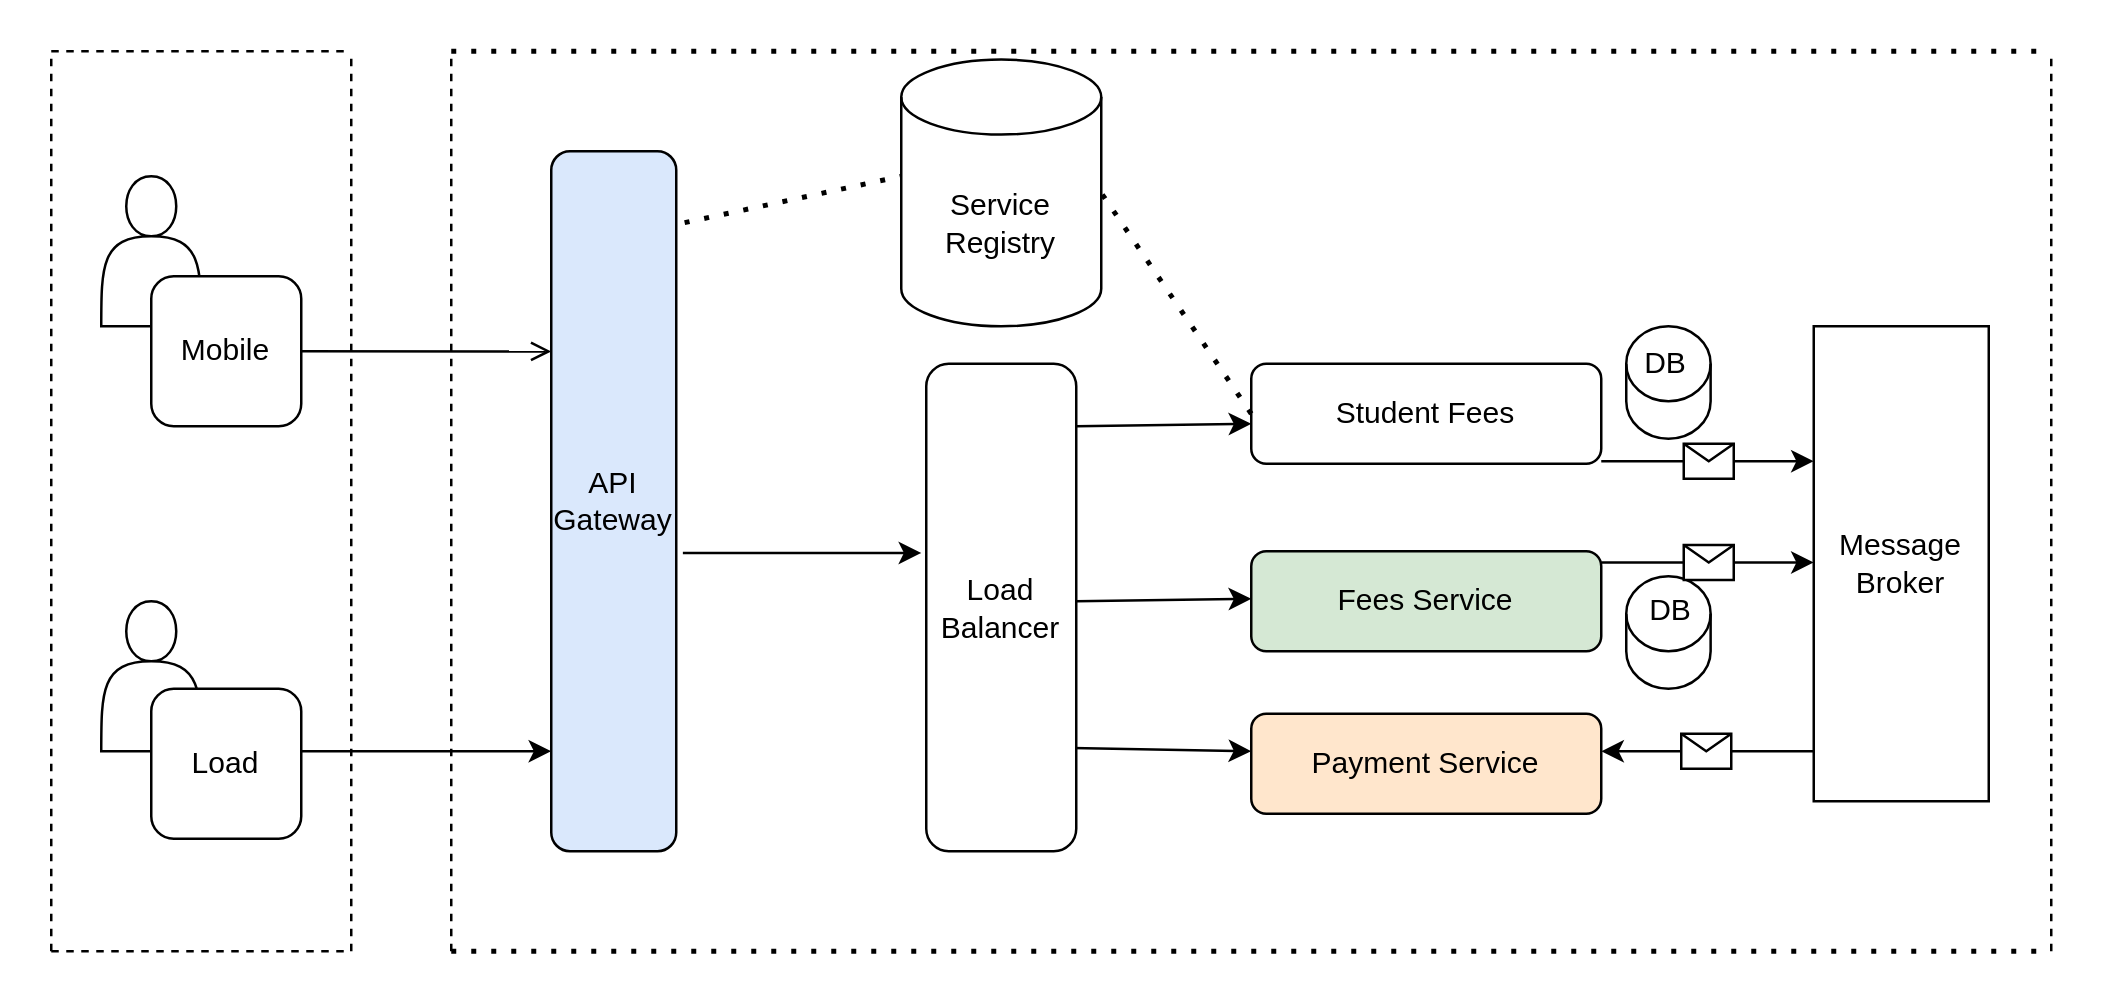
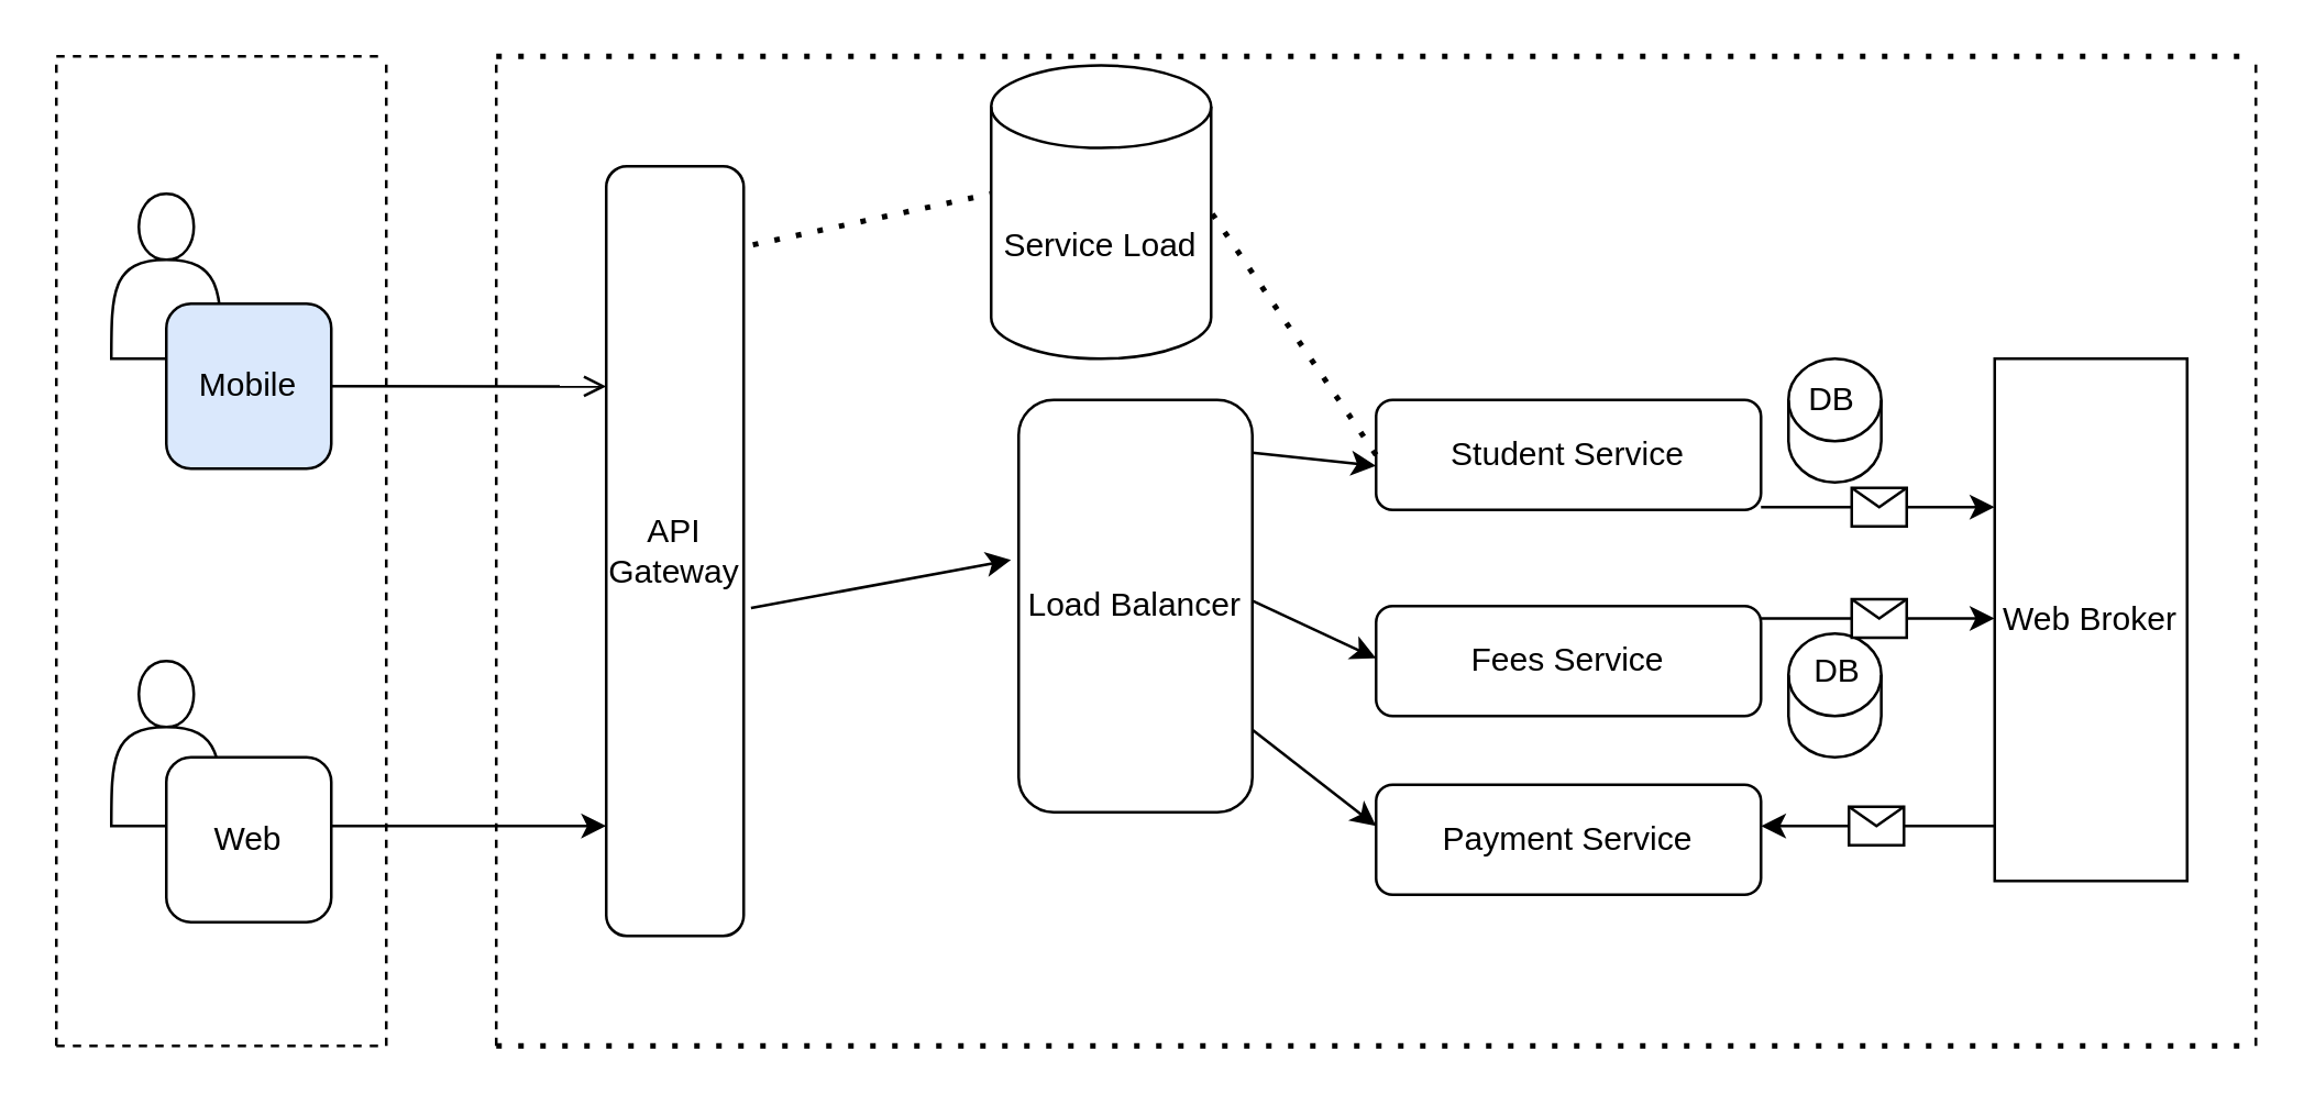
- <mxCell id="25" value="Service Registry" style="shape=cylinder3;whiteSpace=wrap;html=1;boundedLbl=1;backgroundOutline=1;size=15;" vertex="1" parent="1"><mxGeometry x="360" y="23.33" width="80" height="106.67" as="geometry" /></mxCell>
+ <mxCell id="25" value="Service Load" style="shape=cylinder3;whiteSpace=wrap;html=1;boundedLbl=1;backgroundOutline=1;size=15;" vertex="1" parent="1"><mxGeometry x="360" y="23.33" width="80" height="106.67" as="geometry" /></mxCell>
- <mxCell id="20" value="Mobile" style="rounded=1;whiteSpace=wrap;html=1;" vertex="1" parent="1"><mxGeometry x="60" y="110" width="60" height="60" as="geometry" /></mxCell>
+ <mxCell id="20" value="Mobile" style="rounded=1;whiteSpace=wrap;html=1;fillColor=#dae8fc;" vertex="1" parent="1"><mxGeometry x="60" y="110" width="60" height="60" as="geometry" /></mxCell>
- <mxCell id="15" value="Student Fees" style="rounded=1;whiteSpace=wrap;html=1;" vertex="1" parent="1"><mxGeometry x="500" y="145" width="140" height="40" as="geometry" /></mxCell>
+ <mxCell id="15" value="Student Service" style="rounded=1;whiteSpace=wrap;html=1;" vertex="1" parent="1"><mxGeometry x="500" y="145" width="140" height="40" as="geometry" /></mxCell>
- <mxCell id="10" value="API Gateway" style="rounded=1;whiteSpace=wrap;html=1;fillColor=#dae8fc;" vertex="1" parent="1"><mxGeometry x="220" y="60" width="50" height="280" as="geometry" /></mxCell>
+ <mxCell id="10" value="API Gateway" style="rounded=1;whiteSpace=wrap;html=1;" vertex="1" parent="1"><mxGeometry x="220" y="60" width="50" height="280" as="geometry" /></mxCell>
- <mxCell id="14" value="Message Broker" style="rounded=0;whiteSpace=wrap;html=1;" vertex="1" parent="1"><mxGeometry x="725" y="130" width="70" height="190" as="geometry" /></mxCell>
+ <mxCell id="14" value="Web Broker" style="rounded=0;whiteSpace=wrap;html=1;" vertex="1" parent="1"><mxGeometry x="725" y="130" width="70" height="190" as="geometry" /></mxCell>
- <mxCell id="11" value="Fees Service" style="rounded=1;whiteSpace=wrap;html=1;fillColor=#d5e8d4;" vertex="1" parent="1"><mxGeometry x="500" y="220" width="140" height="40" as="geometry" /></mxCell>
+ <mxCell id="11" value="Fees Service" style="rounded=1;whiteSpace=wrap;html=1;" vertex="1" parent="1"><mxGeometry x="500" y="220" width="140" height="40" as="geometry" /></mxCell>
- <mxCell id="35" value="Load Balancer" style="rounded=1;whiteSpace=wrap;html=1;" vertex="1" parent="1"><mxGeometry x="370" y="145" width="60" height="195" as="geometry" /></mxCell>
+ <mxCell id="35" value="Load Balancer" style="rounded=1;whiteSpace=wrap;html=1;" vertex="1" parent="1"><mxGeometry x="370" y="145" width="85" height="150" as="geometry" /></mxCell>
- <mxCell id="22" value="Load" style="rounded=1;whiteSpace=wrap;html=1;" vertex="1" parent="1"><mxGeometry x="60" y="275" width="60" height="60" as="geometry" /></mxCell>
+ <mxCell id="22" value="Web" style="rounded=1;whiteSpace=wrap;html=1;" vertex="1" parent="1"><mxGeometry x="60" y="275" width="60" height="60" as="geometry" /></mxCell>
- <mxCell id="12" value="Payment Service" style="rounded=1;whiteSpace=wrap;html=1;fillColor=#ffe6cc;" vertex="1" parent="1"><mxGeometry x="500" y="285" width="140" height="40" as="geometry" /></mxCell>
+ <mxCell id="12" value="Payment Service" style="rounded=1;whiteSpace=wrap;html=1;" vertex="1" parent="1"><mxGeometry x="500" y="285" width="140" height="40" as="geometry" /></mxCell>
